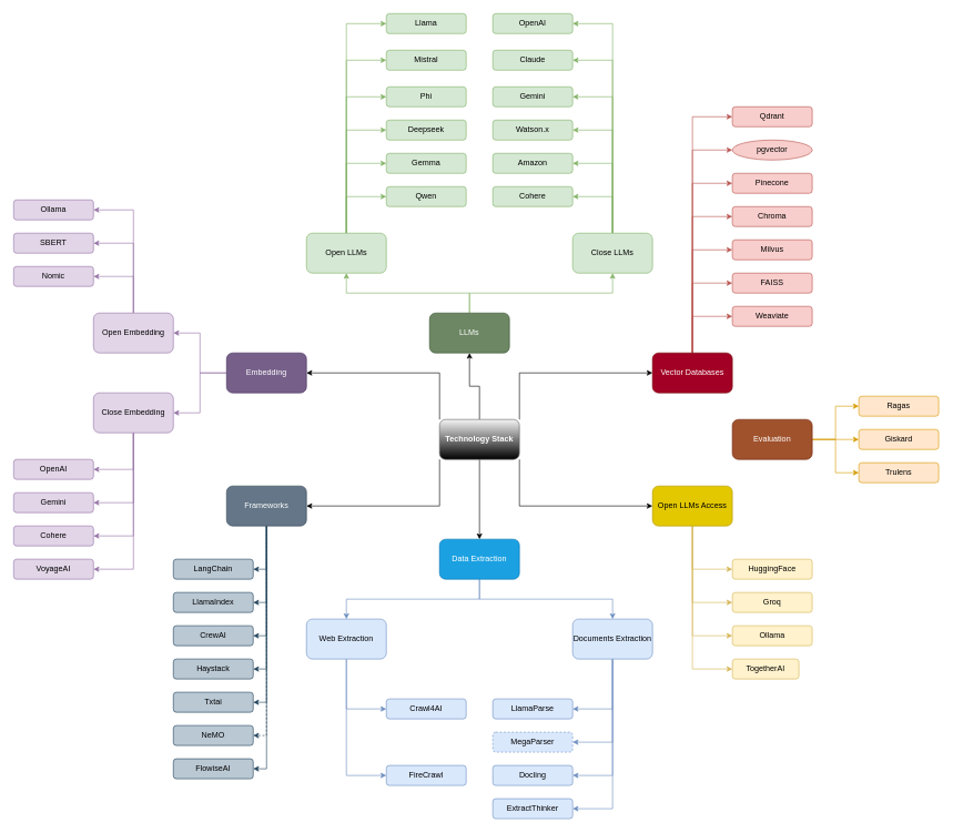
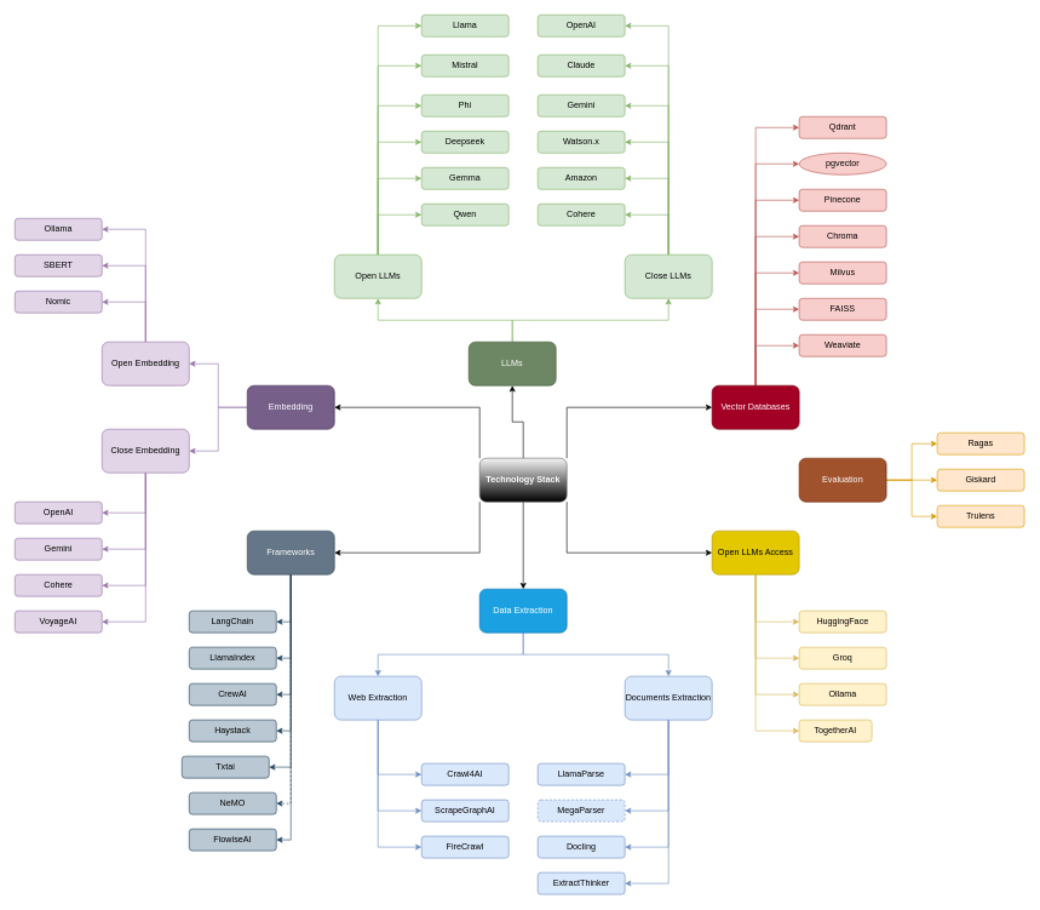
- <mxCell id="98" value="Txtai" style="rounded=1;whiteSpace=wrap;html=1;fillColor=#bac8d3;strokeColor=#23445d;" vertex="1" parent="1"><mxGeometry x="260" y="1040" width="120" height="30" as="geometry" /></mxCell>
+ <mxCell id="98" value="Txtai" style="rounded=1;whiteSpace=wrap;html=1;fillColor=#bac8d3;strokeColor=#23445d;" vertex="1" parent="1"><mxGeometry x="250" y="1040" width="120" height="30" as="geometry" /></mxCell>
+ <mxCell id="58" style="edgeStyle=orthogonalEdgeStyle;rounded=0;orthogonalLoop=1;jettySize=auto;html=1;exitX=0.5;exitY=1;exitDx=0;exitDy=0;entryX=0;entryY=0.5;entryDx=0;entryDy=0;fillColor=#dae8fc;strokeColor=#6c8ebf;" edge="1" parent="1" source="60" target="109"><mxGeometry relative="1" as="geometry" /></mxCell>
+ <mxCell id="109" value="ScrapeGraphAI" style="rounded=1;whiteSpace=wrap;html=1;fillColor=#dae8fc;strokeColor=#6c8ebf;" vertex="1" parent="1"><mxGeometry x="580" y="1100" width="120" height="30" as="geometry" /></mxCell>
